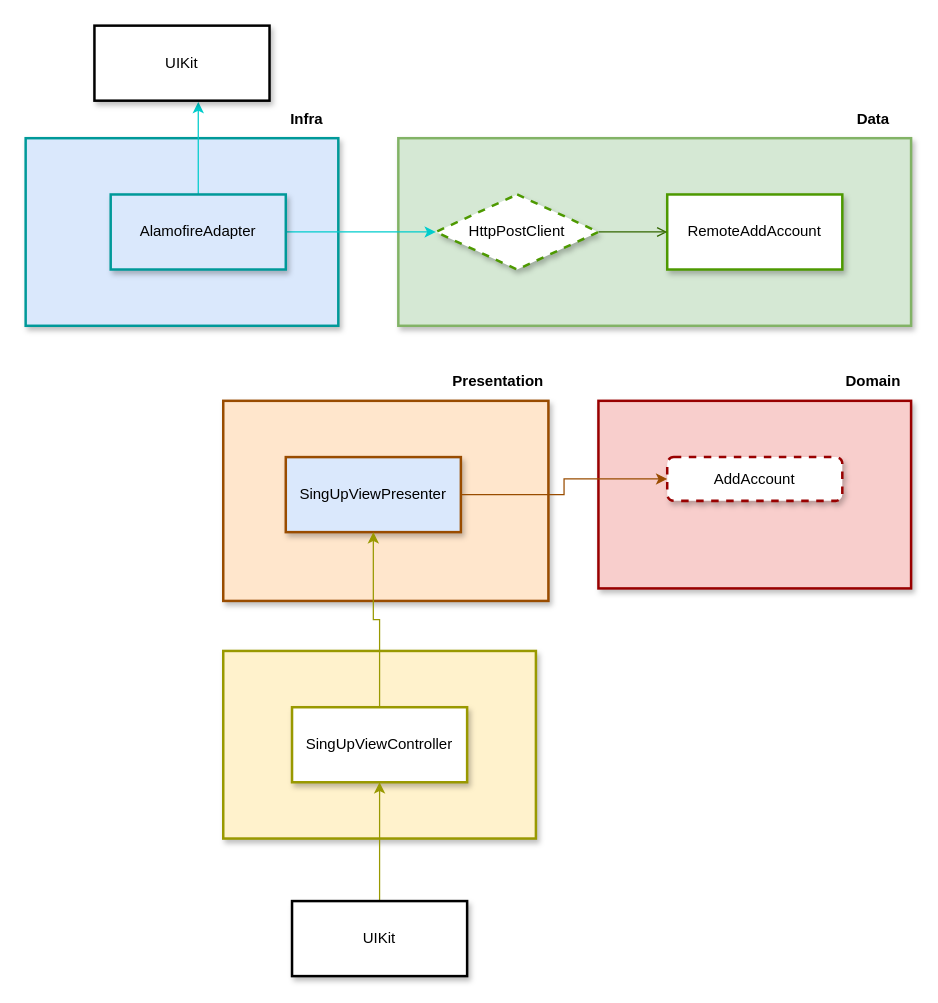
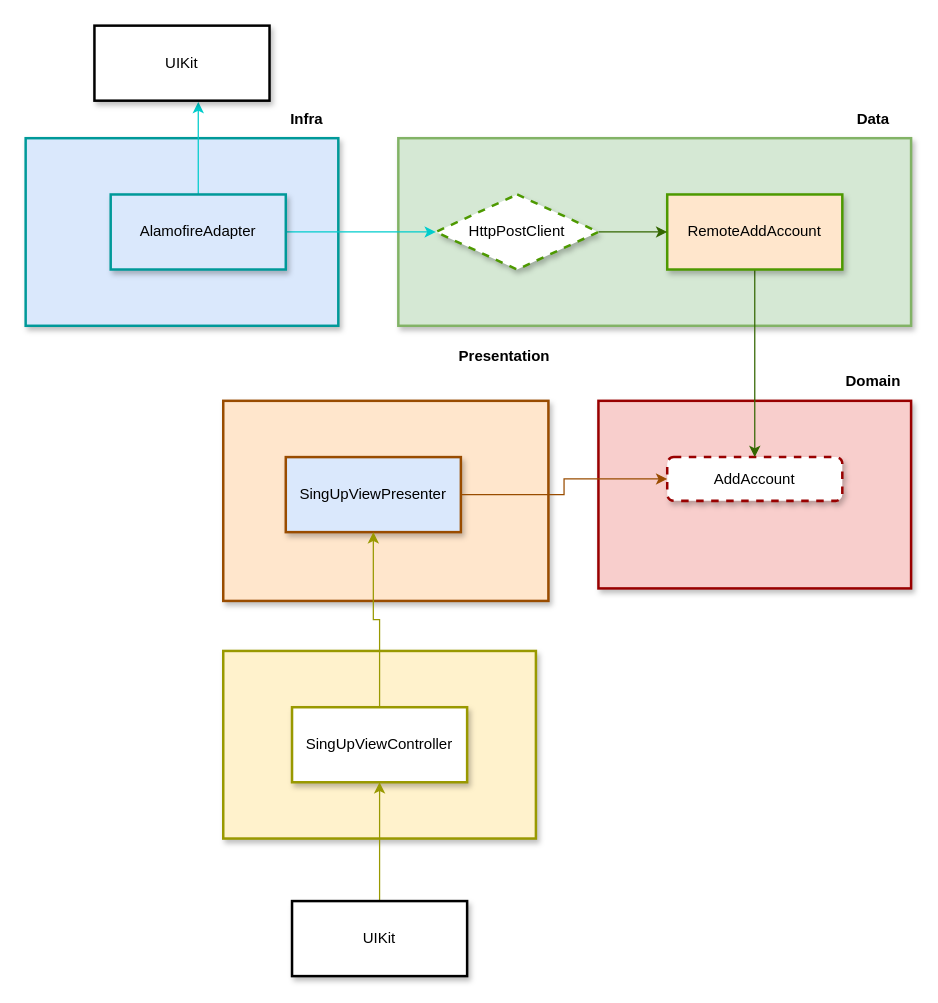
- <mxCell id="18" style="edgeStyle=orthogonalEdgeStyle;rounded=0;orthogonalLoop=1;jettySize=auto;html=1;entryX=0;entryY=0.5;entryDx=0;entryDy=0;strokeColor=#336600;endArrow=open;" edge="1" parent="1" source="19" target="16"><mxGeometry relative="1" as="geometry" /></mxCell>
+ <mxCell id="18" style="edgeStyle=orthogonalEdgeStyle;rounded=0;orthogonalLoop=1;jettySize=auto;html=1;entryX=0;entryY=0.5;entryDx=0;entryDy=0;strokeColor=#336600;" edge="1" parent="1" source="19" target="16"><mxGeometry relative="1" as="geometry" /></mxCell>
- <mxCell id="16" value="RemoteAddAccount" style="rounded=0;whiteSpace=wrap;html=1;shadow=1;strokeWidth=2;strokeColor=#4D9900;" vertex="1" parent="1"><mxGeometry x="533" y="155" width="140" height="60" as="geometry" /></mxCell>
+ <mxCell id="16" value="RemoteAddAccount" style="rounded=0;whiteSpace=wrap;html=1;shadow=1;strokeWidth=2;strokeColor=#4D9900;fillColor=#ffe6cc;" vertex="1" parent="1"><mxGeometry x="533" y="155" width="140" height="60" as="geometry" /></mxCell>
+ <mxCell id="15" style="edgeStyle=orthogonalEdgeStyle;rounded=0;orthogonalLoop=1;jettySize=auto;html=1;entryX=0.5;entryY=0;entryDx=0;entryDy=0;strokeColor=#336600;" edge="1" parent="1" source="16" target="11"><mxGeometry relative="1" as="geometry" /></mxCell>
- <mxCell id="4" value="Presentation" style="text;html=1;strokeColor=none;fillColor=none;align=center;verticalAlign=middle;whiteSpace=wrap;rounded=0;shadow=1;fontStyle=1" vertex="1" parent="1"><mxGeometry x="368" y="290" width="60" height="30" as="geometry" /></mxCell>
+ <mxCell id="4" value="Presentation" style="text;html=1;strokeColor=none;fillColor=none;align=center;verticalAlign=middle;whiteSpace=wrap;rounded=0;shadow=1;fontStyle=1" vertex="1" parent="1"><mxGeometry x="373" y="270" width="60" height="30" as="geometry" /></mxCell>
